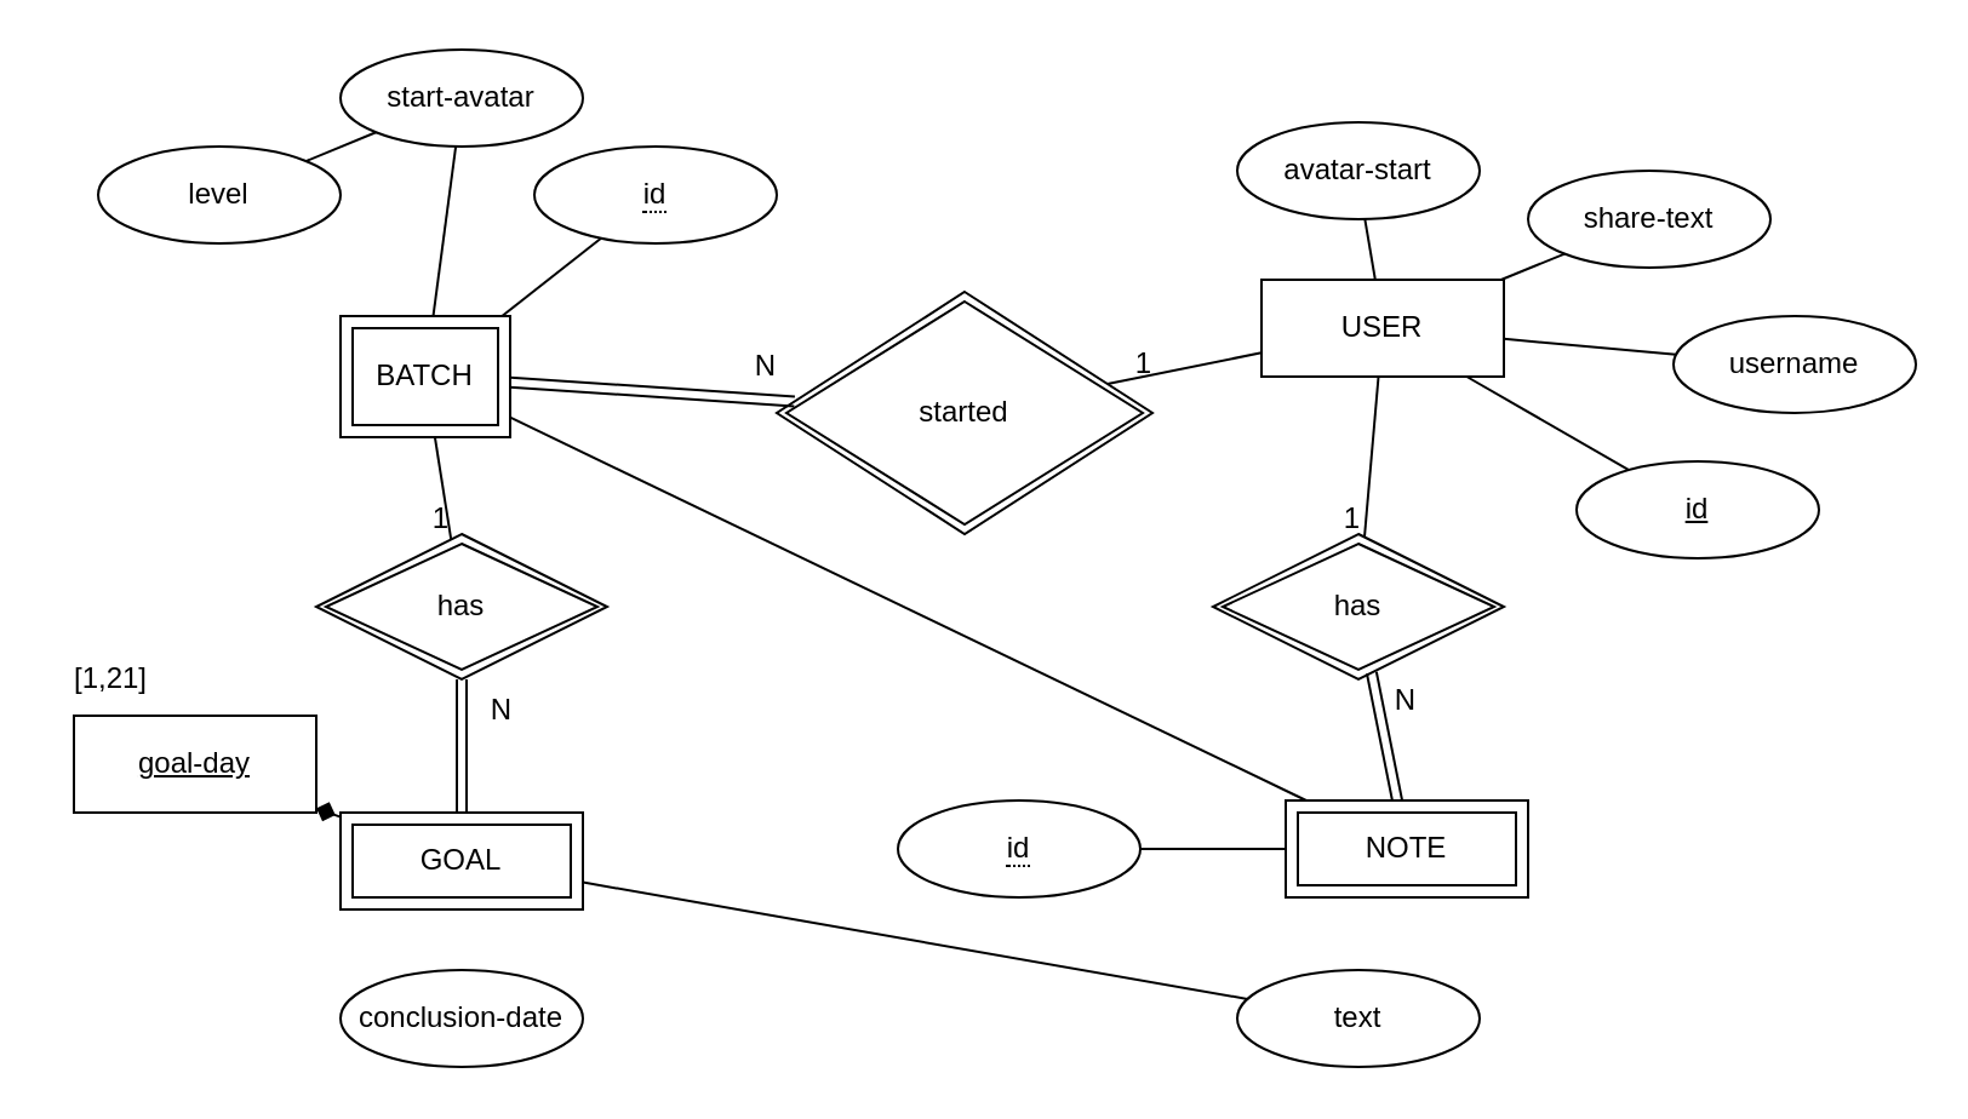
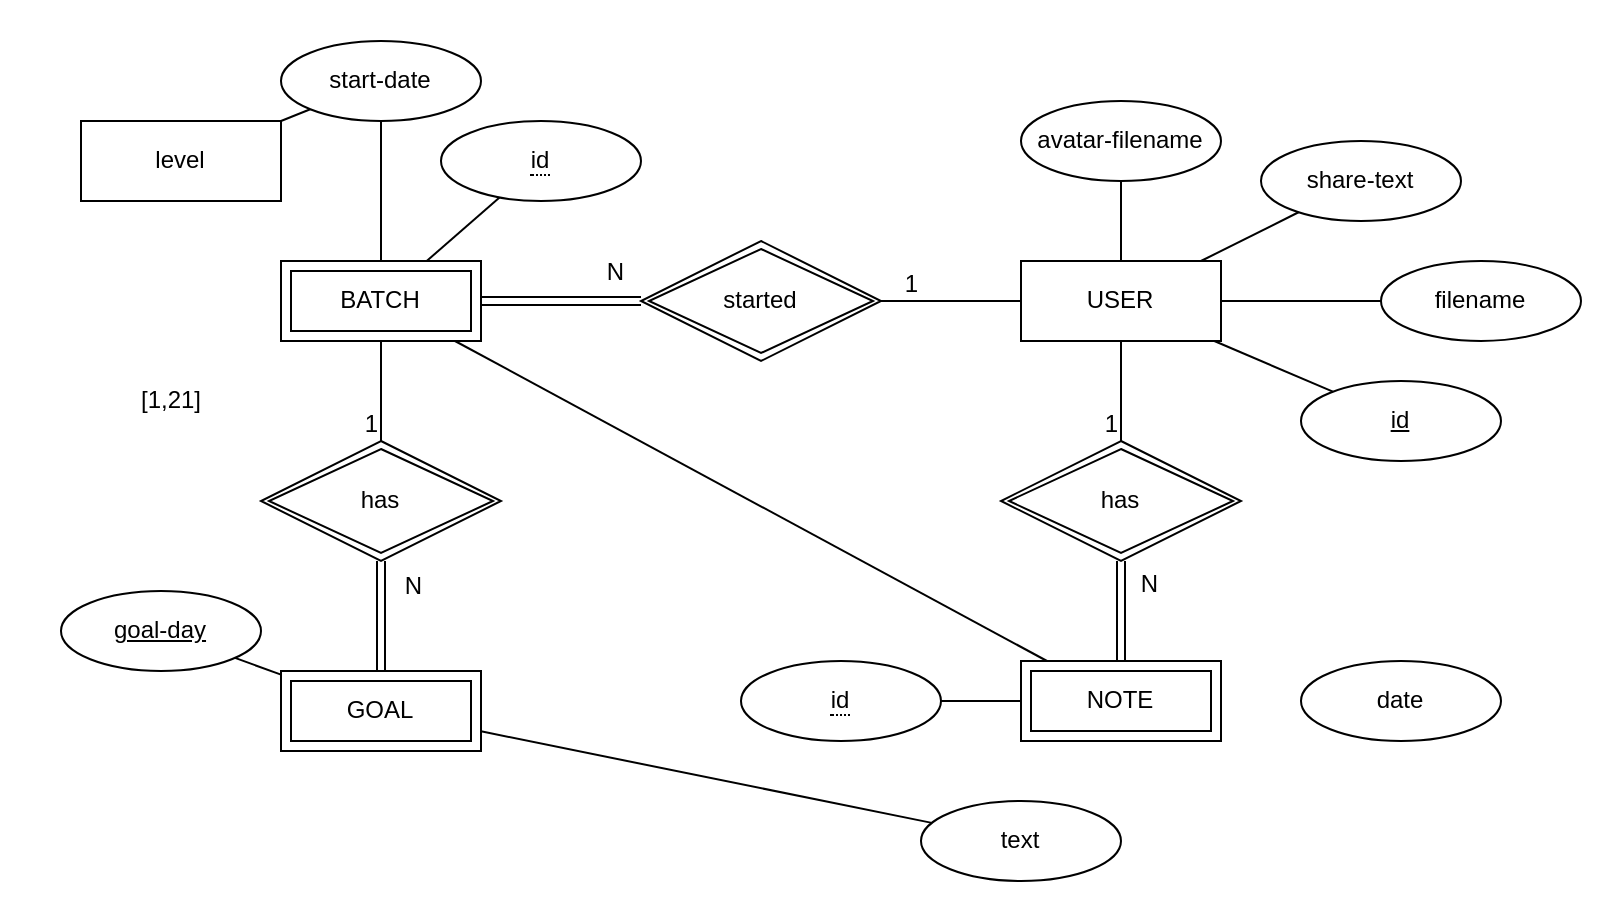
- <mxCell id="11" value="start-avatar" style="ellipse;whiteSpace=wrap;html=1;align=center;fontStyle=0;strokeColor=default;" vertex="1" parent="1"><mxGeometry y="20" width="100" height="40" as="geometry" x="140" /></mxCell>
+ <mxCell id="11" value="start-date" style="ellipse;whiteSpace=wrap;html=1;align=center;fontStyle=0;strokeColor=default;" vertex="1" parent="1"><mxGeometry y="20" width="100" height="40" as="geometry" x="140" /></mxCell>
- <mxCell id="9" value="avatar-start" style="ellipse;whiteSpace=wrap;html=1;align=center;fontStyle=0;strokeColor=default;" vertex="1" parent="1"><mxGeometry x="510" y="50" width="100" height="40" as="geometry" /></mxCell>
+ <mxCell id="9" value="avatar-filename" style="ellipse;whiteSpace=wrap;html=1;align=center;fontStyle=0;strokeColor=default;" vertex="1" parent="1"><mxGeometry x="510" y="50" width="100" height="40" as="geometry" /></mxCell>
- <mxCell id="8" value="level" style="ellipse;whiteSpace=wrap;html=1;align=center;fontStyle=0;strokeColor=default;" vertex="1" parent="1"><mxGeometry x="40" y="60" width="100" height="40" as="geometry" /></mxCell>
+ <mxCell id="8" value="level" style="whiteSpace=wrap;html=1;align=center;fontStyle=0;strokeColor=default;rounded=0;" vertex="1" parent="1"><mxGeometry x="40" y="60" width="100" height="40" as="geometry" /></mxCell>
- <mxCell id="2" value="USER" style="whiteSpace=wrap;html=1;align=center;" vertex="1" parent="1"><mxGeometry x="520" y="115" width="100" height="40" as="geometry" /></mxCell>
+ <mxCell id="2" value="USER" style="whiteSpace=wrap;html=1;align=center;" vertex="1" parent="1"><mxGeometry x="510" y="130" width="100" height="40" as="geometry" /></mxCell>
- <mxCell id="5" value="username" style="ellipse;whiteSpace=wrap;html=1;align=center;fontStyle=0;strokeColor=default;" vertex="1" parent="1"><mxGeometry x="690" y="130" width="100" height="40" as="geometry" /></mxCell>
+ <mxCell id="5" value="filename" style="ellipse;whiteSpace=wrap;html=1;align=center;fontStyle=0;strokeColor=default;" vertex="1" parent="1"><mxGeometry x="690" y="130" width="100" height="40" as="geometry" /></mxCell>
- <mxCell id="31" value="BATCH" style="shape=ext;margin=3;double=1;whiteSpace=wrap;html=1;align=center;" vertex="1" parent="1"><mxGeometry x="140" y="130" width="70" height="50" as="geometry" /></mxCell>
+ <mxCell id="31" value="BATCH" style="shape=ext;margin=3;double=1;whiteSpace=wrap;html=1;align=center;" vertex="1" parent="1"><mxGeometry y="130" width="100" height="40" as="geometry" x="140" /></mxCell>
- <mxCell id="37" value="started" style="shape=rhombus;double=1;perimeter=rhombusPerimeter;whiteSpace=wrap;html=1;align=center;" vertex="1" parent="1"><mxGeometry x="320" y="120" width="155" height="100" as="geometry" /></mxCell>
+ <mxCell id="37" value="started" style="shape=rhombus;double=1;perimeter=rhombusPerimeter;whiteSpace=wrap;html=1;align=center;" vertex="1" parent="1"><mxGeometry x="320" y="120" width="120" height="60" as="geometry" /></mxCell>
- <mxCell id="30" value="[1,21]" style="text;html=1;align=center;verticalAlign=middle;resizable=0;points=[];autosize=1;strokeColor=none;fillColor=none;" vertex="1" parent="1"><mxGeometry x="20" y="265" width="50" height="30" as="geometry" /></mxCell>
+ <mxCell id="30" value="[1,21]" style="text;html=1;align=center;verticalAlign=middle;resizable=0;points=[];autosize=1;strokeColor=none;fillColor=none;" vertex="1" parent="1"><mxGeometry x="60" y="185" width="50" height="30" as="geometry" /></mxCell>
- <mxCell id="28" value="&lt;u&gt;goal-day&lt;/u&gt;" style="whiteSpace=wrap;html=1;align=center;fontStyle=0;strokeColor=default;rounded=0;" vertex="1" parent="1"><mxGeometry x="30" y="295" width="100" height="40" as="geometry" /></mxCell>
+ <mxCell id="28" value="&lt;u&gt;goal-day&lt;/u&gt;" style="ellipse;whiteSpace=wrap;html=1;align=center;fontStyle=0;strokeColor=default;" vertex="1" parent="1"><mxGeometry x="30" y="295" width="100" height="40" as="geometry" /></mxCell>
- <mxCell id="29" value="" style="endArrow=diamond;html=1;rounded=0;" edge="1" parent="1" source="42" target="28"><mxGeometry width="50" height="50" relative="1" as="geometry"><mxPoint y="335.769" as="sourcePoint" x="140" /><mxPoint x="200" y="305" as="targetPoint" /></mxGeometry></mxCell>
+ <mxCell id="29" value="" style="endArrow=none;html=1;rounded=0;" edge="1" parent="1" source="42" target="28"><mxGeometry width="50" height="50" relative="1" as="geometry"><mxPoint y="335.769" as="sourcePoint" x="140" /><mxPoint x="200" y="305" as="targetPoint" /></mxGeometry></mxCell>
- <mxCell id="20" value="NOTE" style="shape=ext;margin=3;double=1;whiteSpace=wrap;html=1;align=center;" vertex="1" parent="1"><mxGeometry x="530" y="330" width="100" height="40" as="geometry" /></mxCell>
+ <mxCell id="20" value="NOTE" style="shape=ext;margin=3;double=1;whiteSpace=wrap;html=1;align=center;" vertex="1" parent="1"><mxGeometry x="510" y="330" width="100" height="40" as="geometry" /></mxCell>
+ <mxCell id="18" value="date" style="ellipse;whiteSpace=wrap;html=1;align=center;fontStyle=0;strokeColor=default;" vertex="1" parent="1"><mxGeometry x="650" y="330" width="100" height="40" as="geometry" /></mxCell>
- <mxCell id="26" value="conclusion-date" style="ellipse;whiteSpace=wrap;html=1;align=center;fontStyle=0;strokeColor=default;" vertex="1" parent="1"><mxGeometry y="400" width="100" height="40" as="geometry" x="140" /></mxCell>
- <mxCell id="17" value="text" style="ellipse;whiteSpace=wrap;html=1;align=center;fontStyle=0;strokeColor=default;" vertex="1" parent="1"><mxGeometry x="510" y="400" width="100" height="40" as="geometry" /></mxCell>
+ <mxCell id="17" value="text" style="ellipse;whiteSpace=wrap;html=1;align=center;fontStyle=0;strokeColor=default;" vertex="1" parent="1"><mxGeometry x="460" y="400" width="100" height="40" as="geometry" /></mxCell>
